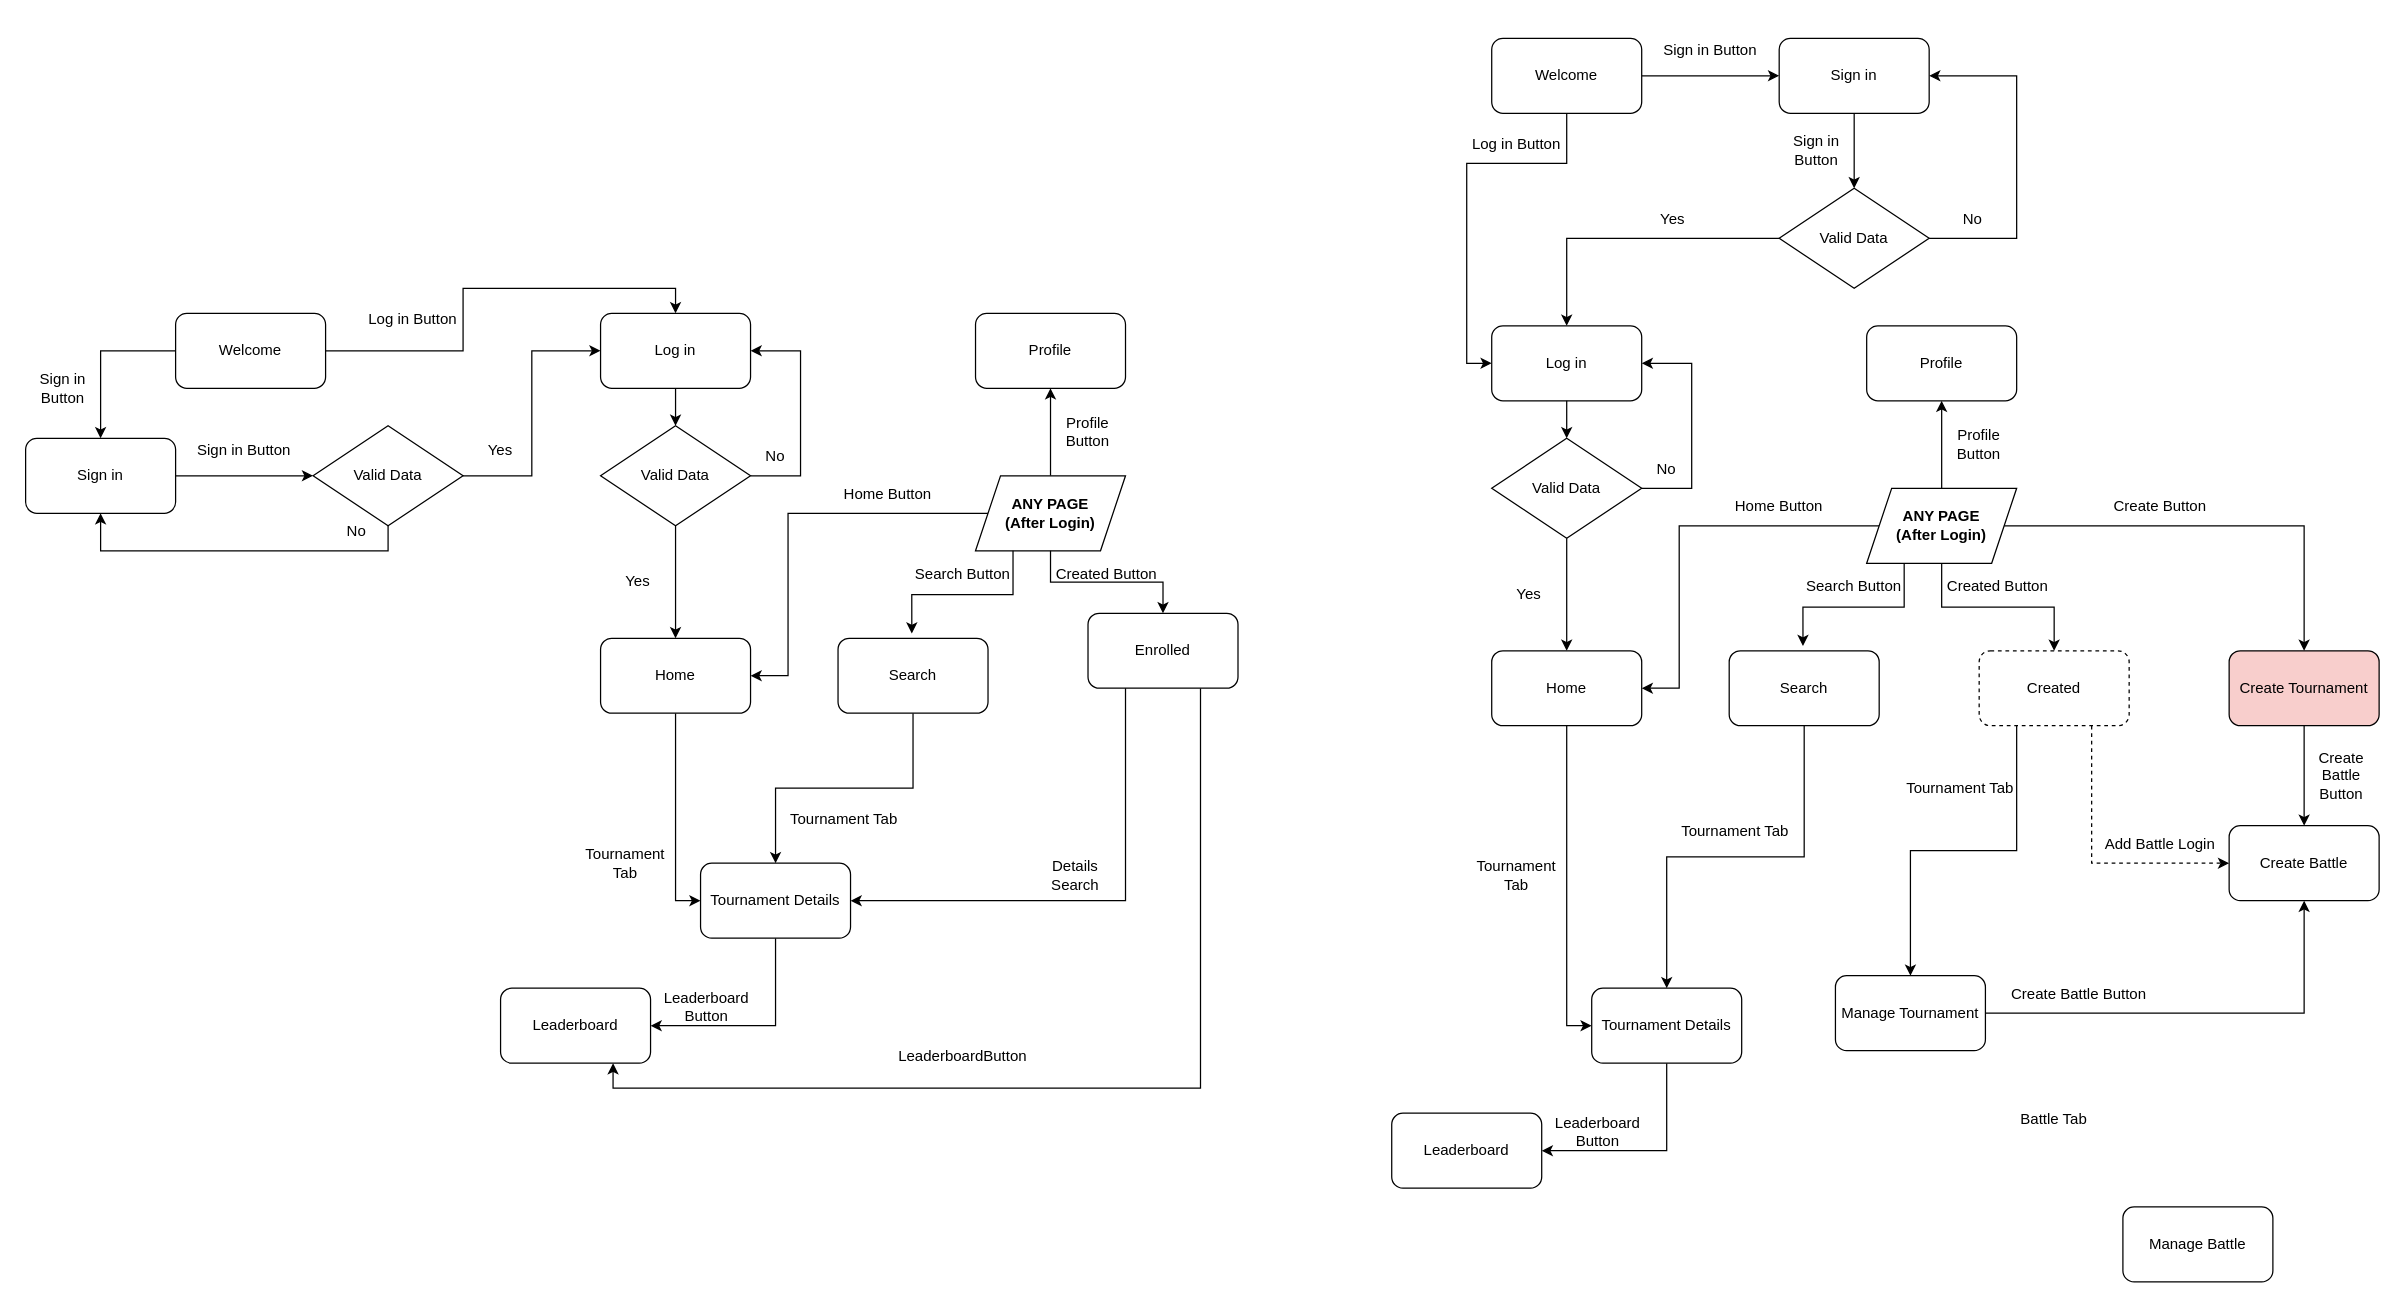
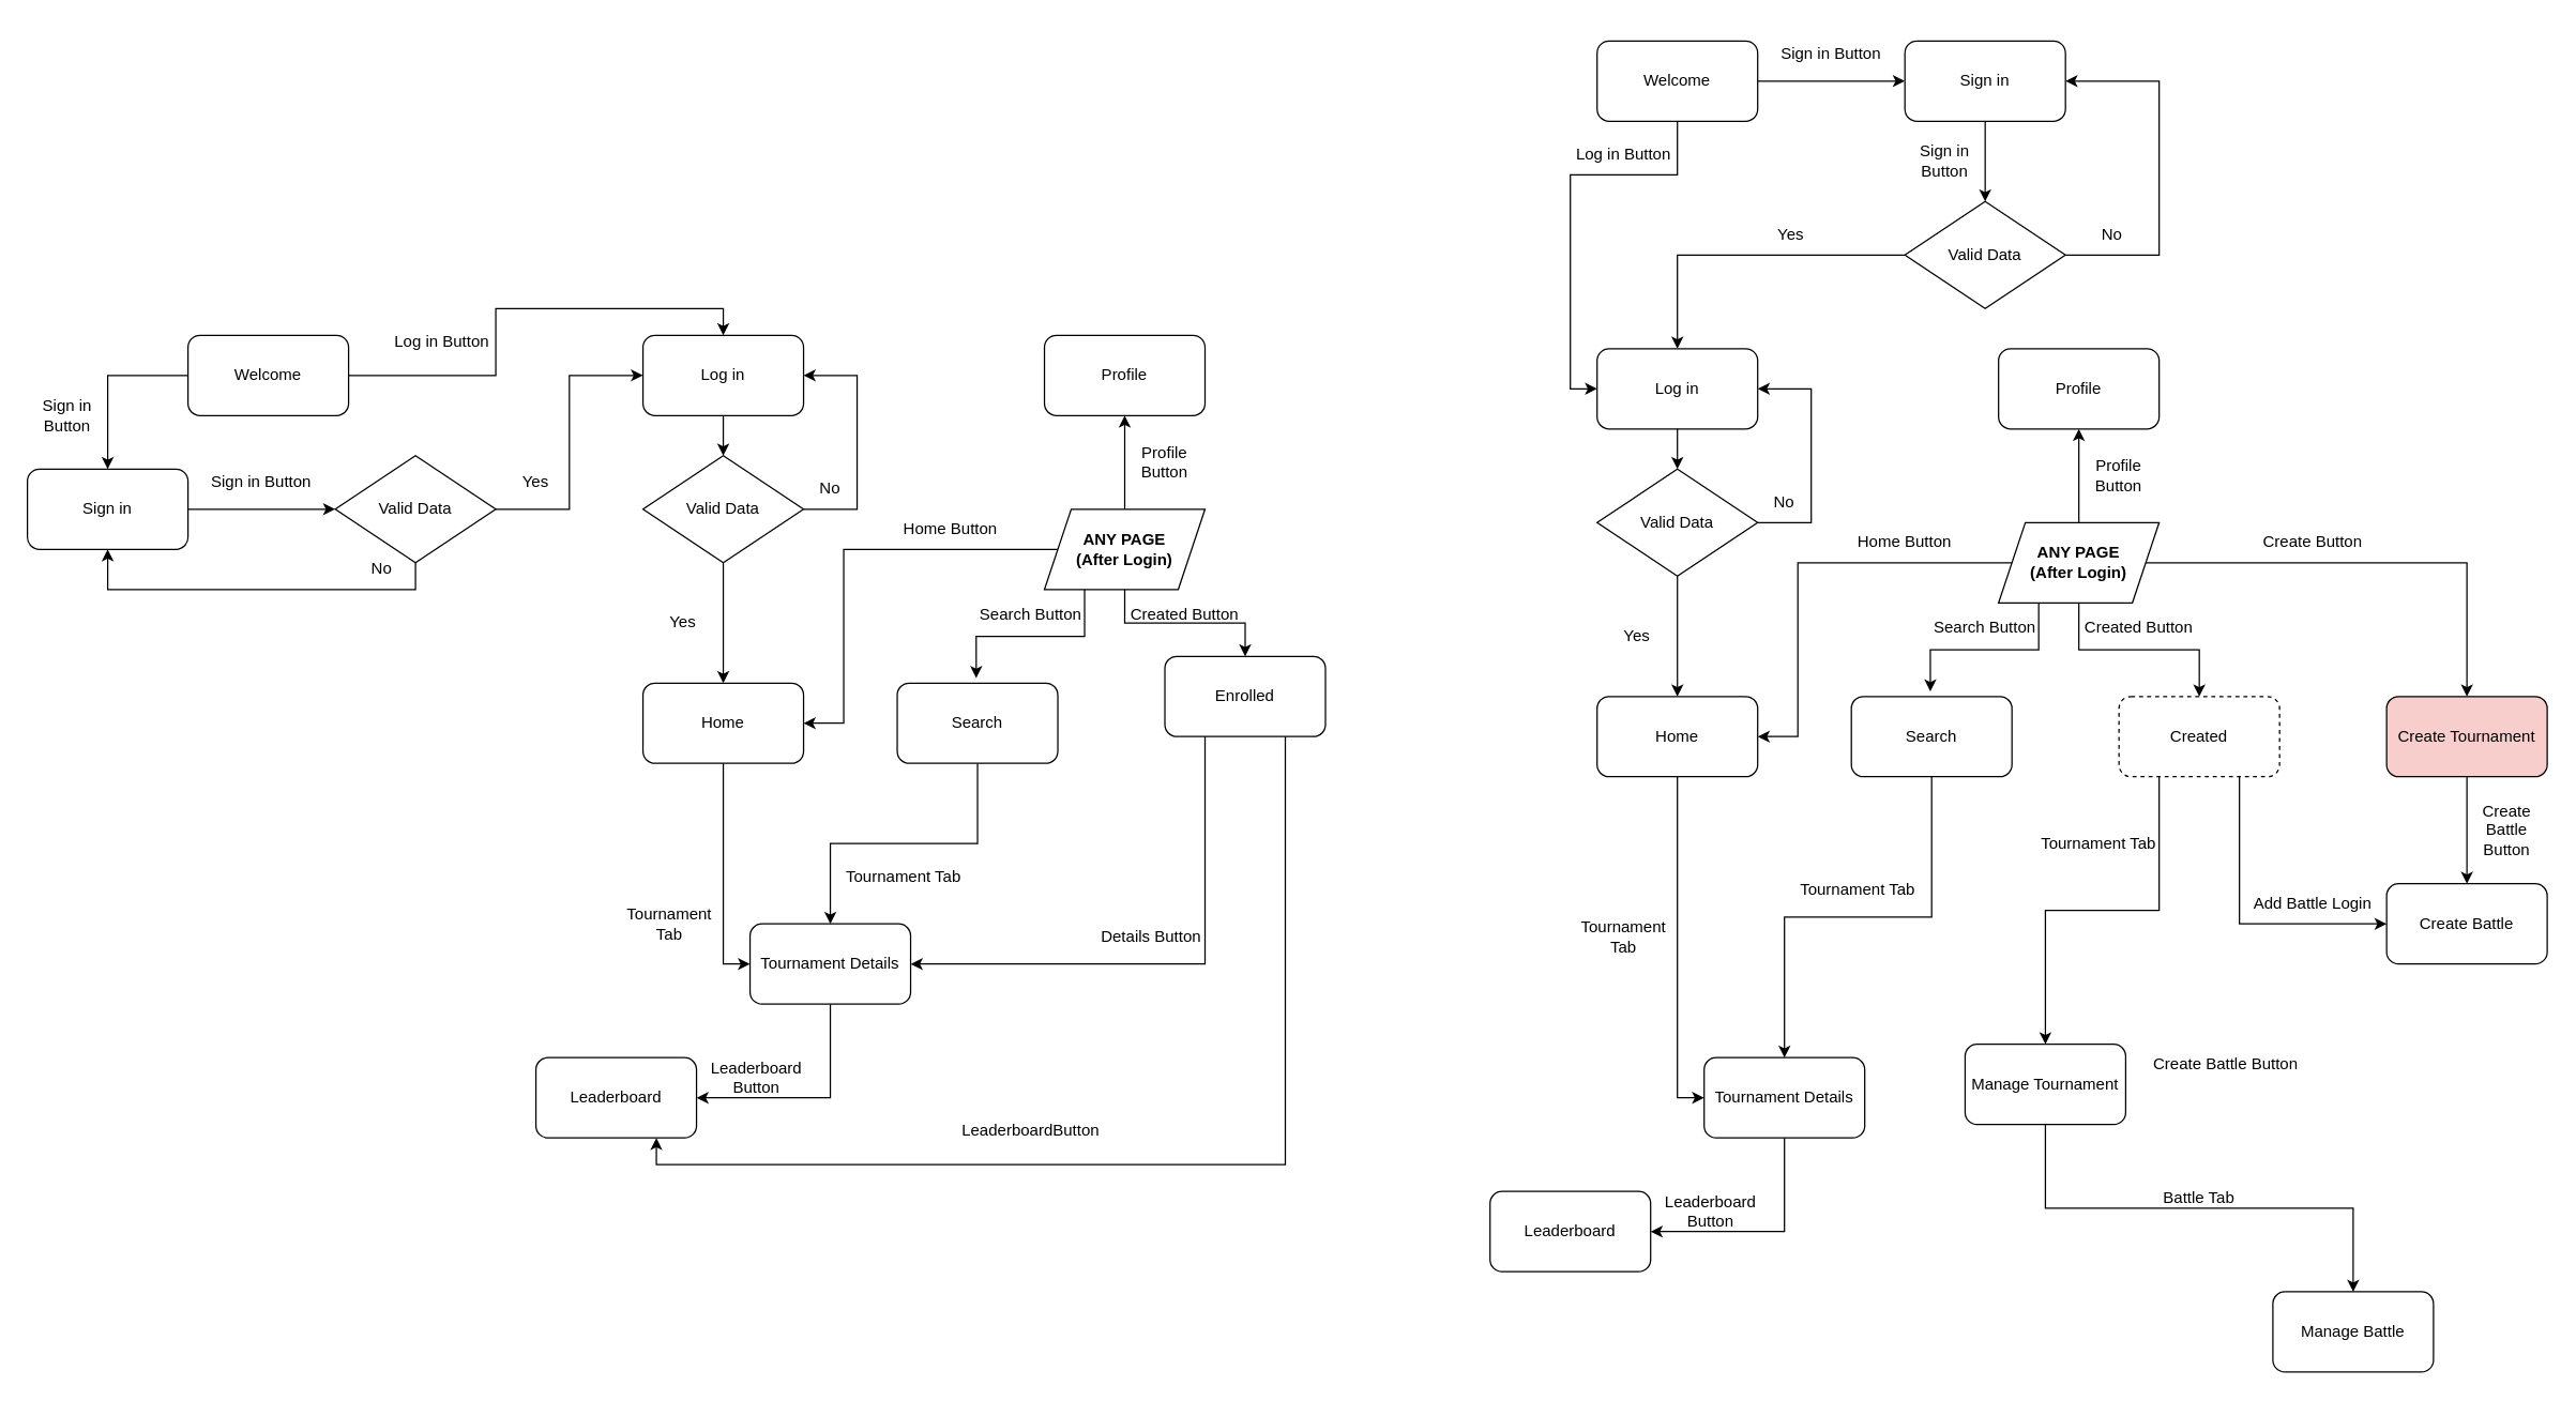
- <mxCell id="12" style="edgeStyle=orthogonalEdgeStyle;rounded=0;orthogonalLoop=1;jettySize=auto;html=1;exitX=0.75;exitY=1;exitDx=0;exitDy=0;entryX=0;entryY=0.5;entryDx=0;entryDy=0;dashed=1;" edge="1" parent="1" source="13" target="25"><mxGeometry relative="1" as="geometry" /></mxCell>
+ <mxCell id="12" style="edgeStyle=orthogonalEdgeStyle;rounded=0;orthogonalLoop=1;jettySize=auto;html=1;exitX=0.75;exitY=1;exitDx=0;exitDy=0;entryX=0;entryY=0.5;entryDx=0;entryDy=0;" edge="1" parent="1" source="13" target="25"><mxGeometry relative="1" as="geometry" /></mxCell>
- <mxCell id="90" value="Details Search" style="text;html=1;strokeColor=none;fillColor=none;align=center;verticalAlign=middle;whiteSpace=wrap;rounded=0;" vertex="1" parent="1"><mxGeometry x="820" y="680" width="80" height="40" as="geometry" /></mxCell>
+ <mxCell id="90" value="Details Button" style="text;html=1;strokeColor=none;fillColor=none;align=center;verticalAlign=middle;whiteSpace=wrap;rounded=0;" vertex="1" parent="1"><mxGeometry x="820" y="680" width="80" height="40" as="geometry" /></mxCell>
- <mxCell id="22" style="edgeStyle=orthogonalEdgeStyle;rounded=0;orthogonalLoop=1;jettySize=auto;html=1;exitX=1;exitY=0.5;exitDx=0;exitDy=0;entryX=0.5;entryY=1;entryDx=0;entryDy=0;" edge="1" parent="1" source="24" target="25"><mxGeometry relative="1" as="geometry" /></mxCell>
+ <mxCell id="23" style="edgeStyle=orthogonalEdgeStyle;rounded=0;orthogonalLoop=1;jettySize=auto;html=1;exitX=0.5;exitY=1;exitDx=0;exitDy=0;entryX=0.5;entryY=0;entryDx=0;entryDy=0;" edge="1" parent="1" source="24" target="26"><mxGeometry relative="1" as="geometry" /></mxCell>
